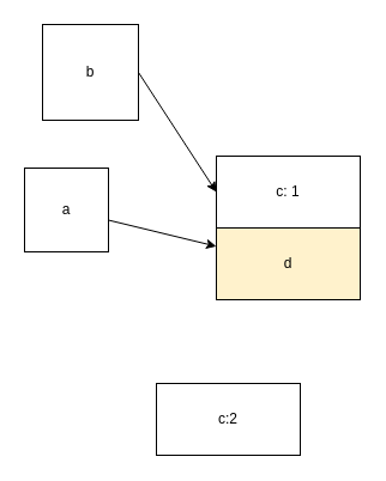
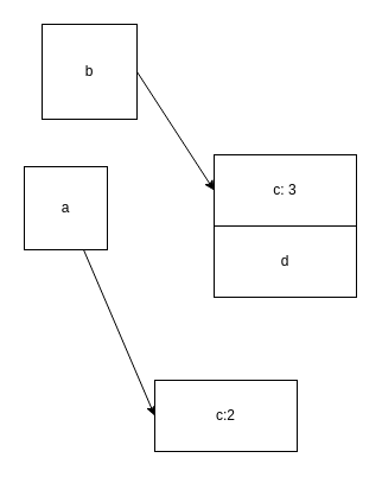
- <mxCell id="4" value="c: 1" style="rounded=0;whiteSpace=wrap;html=1;" vertex="1" parent="1"><mxGeometry x="180" y="130" width="120" height="60" as="geometry" /></mxCell>
+ <mxCell id="4" value="c: 3" style="rounded=0;whiteSpace=wrap;html=1;" vertex="1" parent="1"><mxGeometry x="180" y="130" width="120" height="60" as="geometry" /></mxCell>
- <mxCell id="2" style="edgeStyle=none;html=1;" edge="1" parent="1" source="3" target="7"><mxGeometry relative="1" as="geometry" /></mxCell>
+ <mxCell id="2" style="edgeStyle=none;html=1;entryX=0;entryY=0.5;entryDx=0;entryDy=0;" edge="1" parent="1" source="3" target="8"><mxGeometry relative="1" as="geometry" /></mxCell>
- <mxCell id="7" value="d" style="rounded=0;whiteSpace=wrap;html=1;fillColor=#fff2cc;" vertex="1" parent="1"><mxGeometry x="180" y="190" width="120" height="60" as="geometry" /></mxCell>
+ <mxCell id="7" value="d" style="rounded=0;whiteSpace=wrap;html=1;" vertex="1" parent="1"><mxGeometry x="180" y="190" width="120" height="60" as="geometry" /></mxCell>
